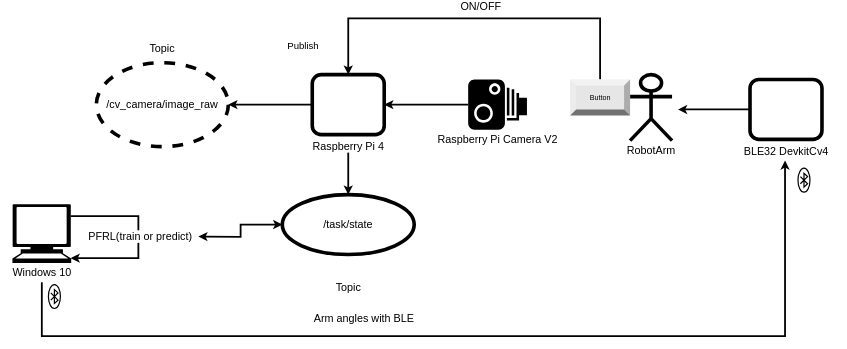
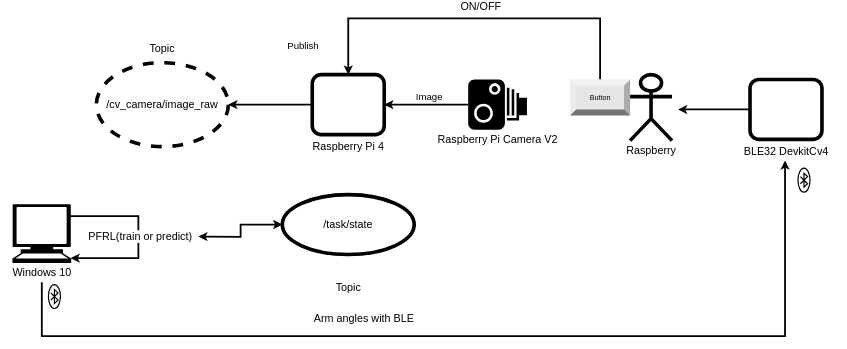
+ <mxCell id="18" value="&lt;font style=&quot;font-size: 16px&quot;&gt;Image&lt;/font&gt;" style="text;html=1;align=center;verticalAlign=middle;resizable=0;points=[];autosize=1;" parent="1" vertex="1"><mxGeometry x="685" y="140" width="60" height="20" as="geometry" /></mxCell>
- <mxCell id="7" value="&lt;font style=&quot;font-size: 18px&quot;&gt;RobotArm&lt;/font&gt;" style="shape=umlActor;verticalLabelPosition=bottom;verticalAlign=top;html=1;outlineConnect=0;strokeWidth=6;" parent="1" vertex="1"><mxGeometry x="1050" y="114" width="70" height="110" as="geometry" /></mxCell>
+ <mxCell id="7" value="&lt;font style=&quot;font-size: 18px&quot;&gt;Raspberry&lt;/font&gt;" style="shape=umlActor;verticalLabelPosition=bottom;verticalAlign=top;html=1;outlineConnect=0;strokeWidth=6;" parent="1" vertex="1"><mxGeometry x="1050" y="114" width="70" height="110" as="geometry" /></mxCell>
- <mxCell id="35" style="edgeStyle=orthogonalEdgeStyle;rounded=0;orthogonalLoop=1;jettySize=auto;html=1;entryX=0.5;entryY=0;entryDx=0;entryDy=0;strokeWidth=3;" parent="1" source="10" target="34" edge="1"><mxGeometry relative="1" as="geometry" /></mxCell>
